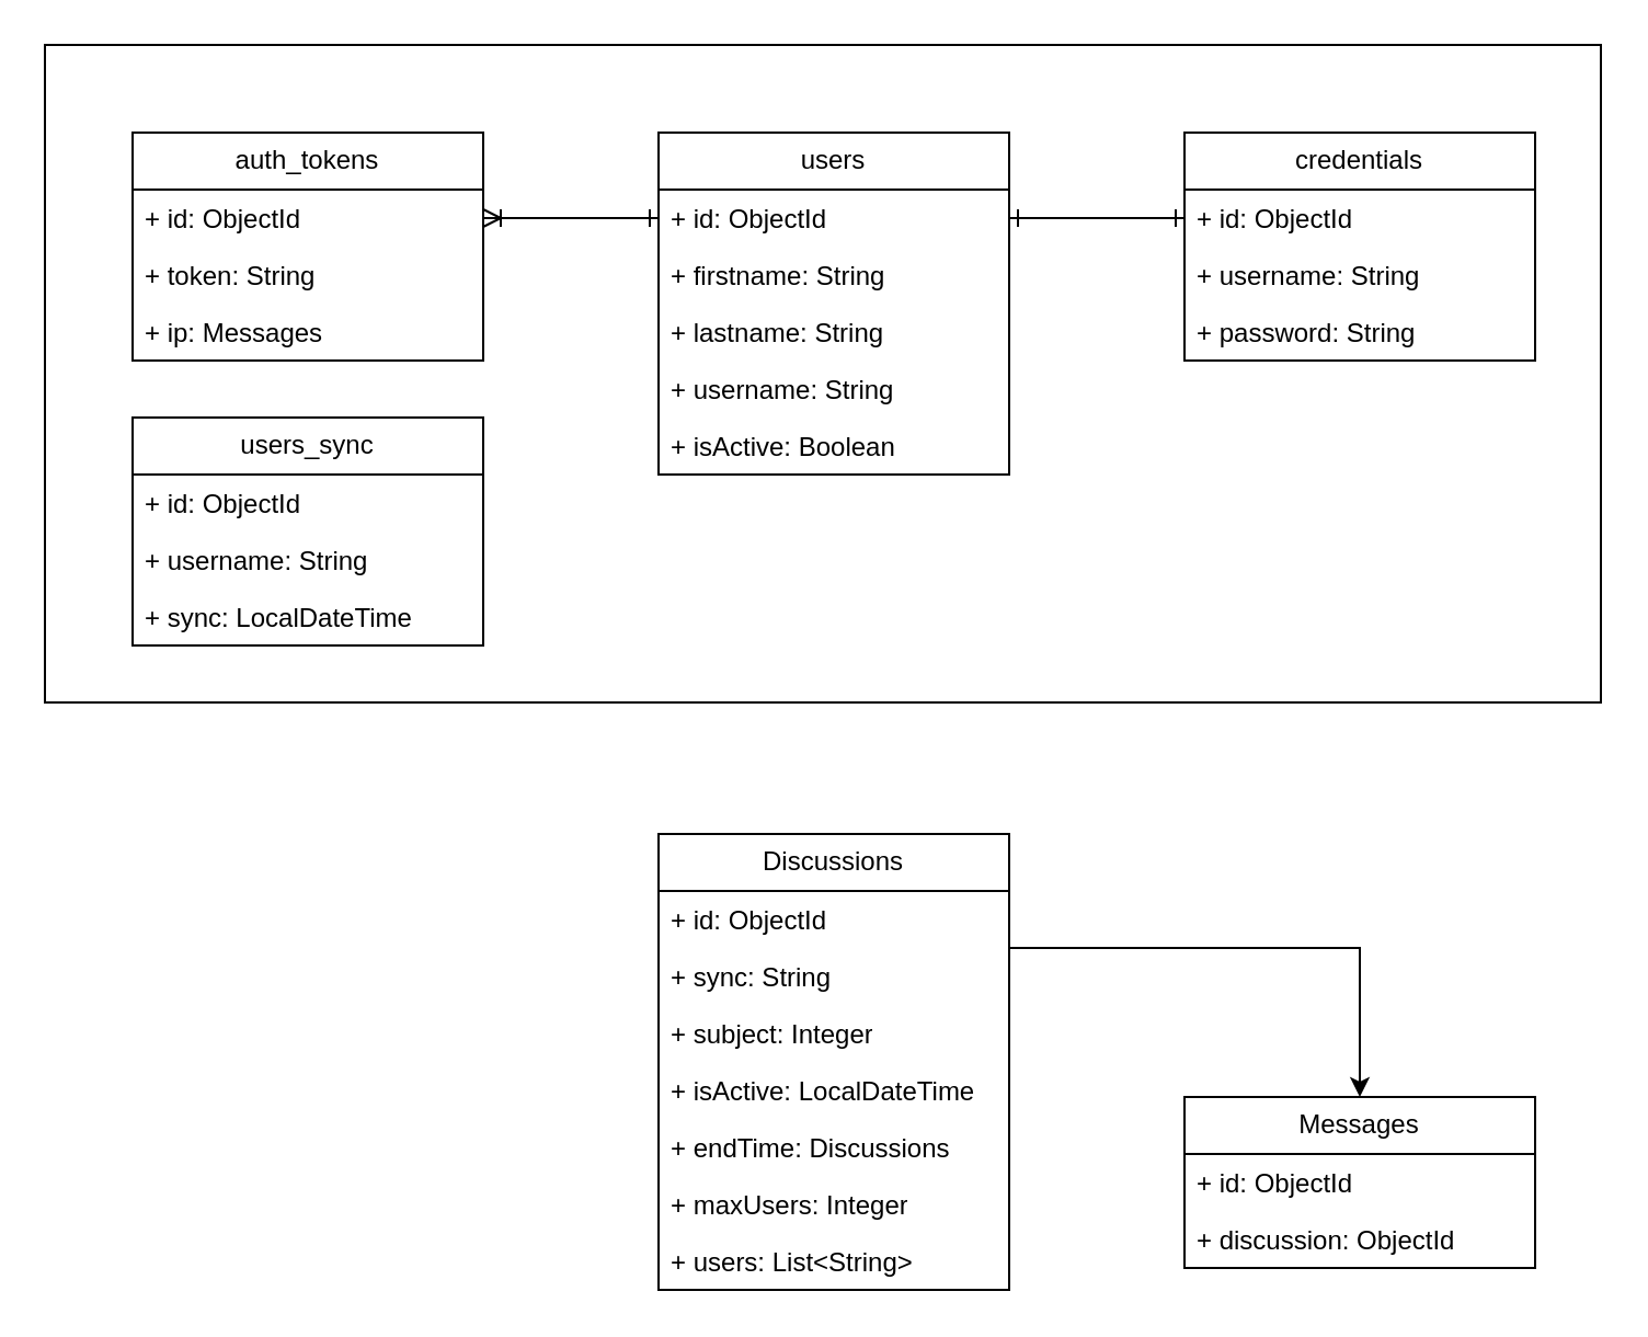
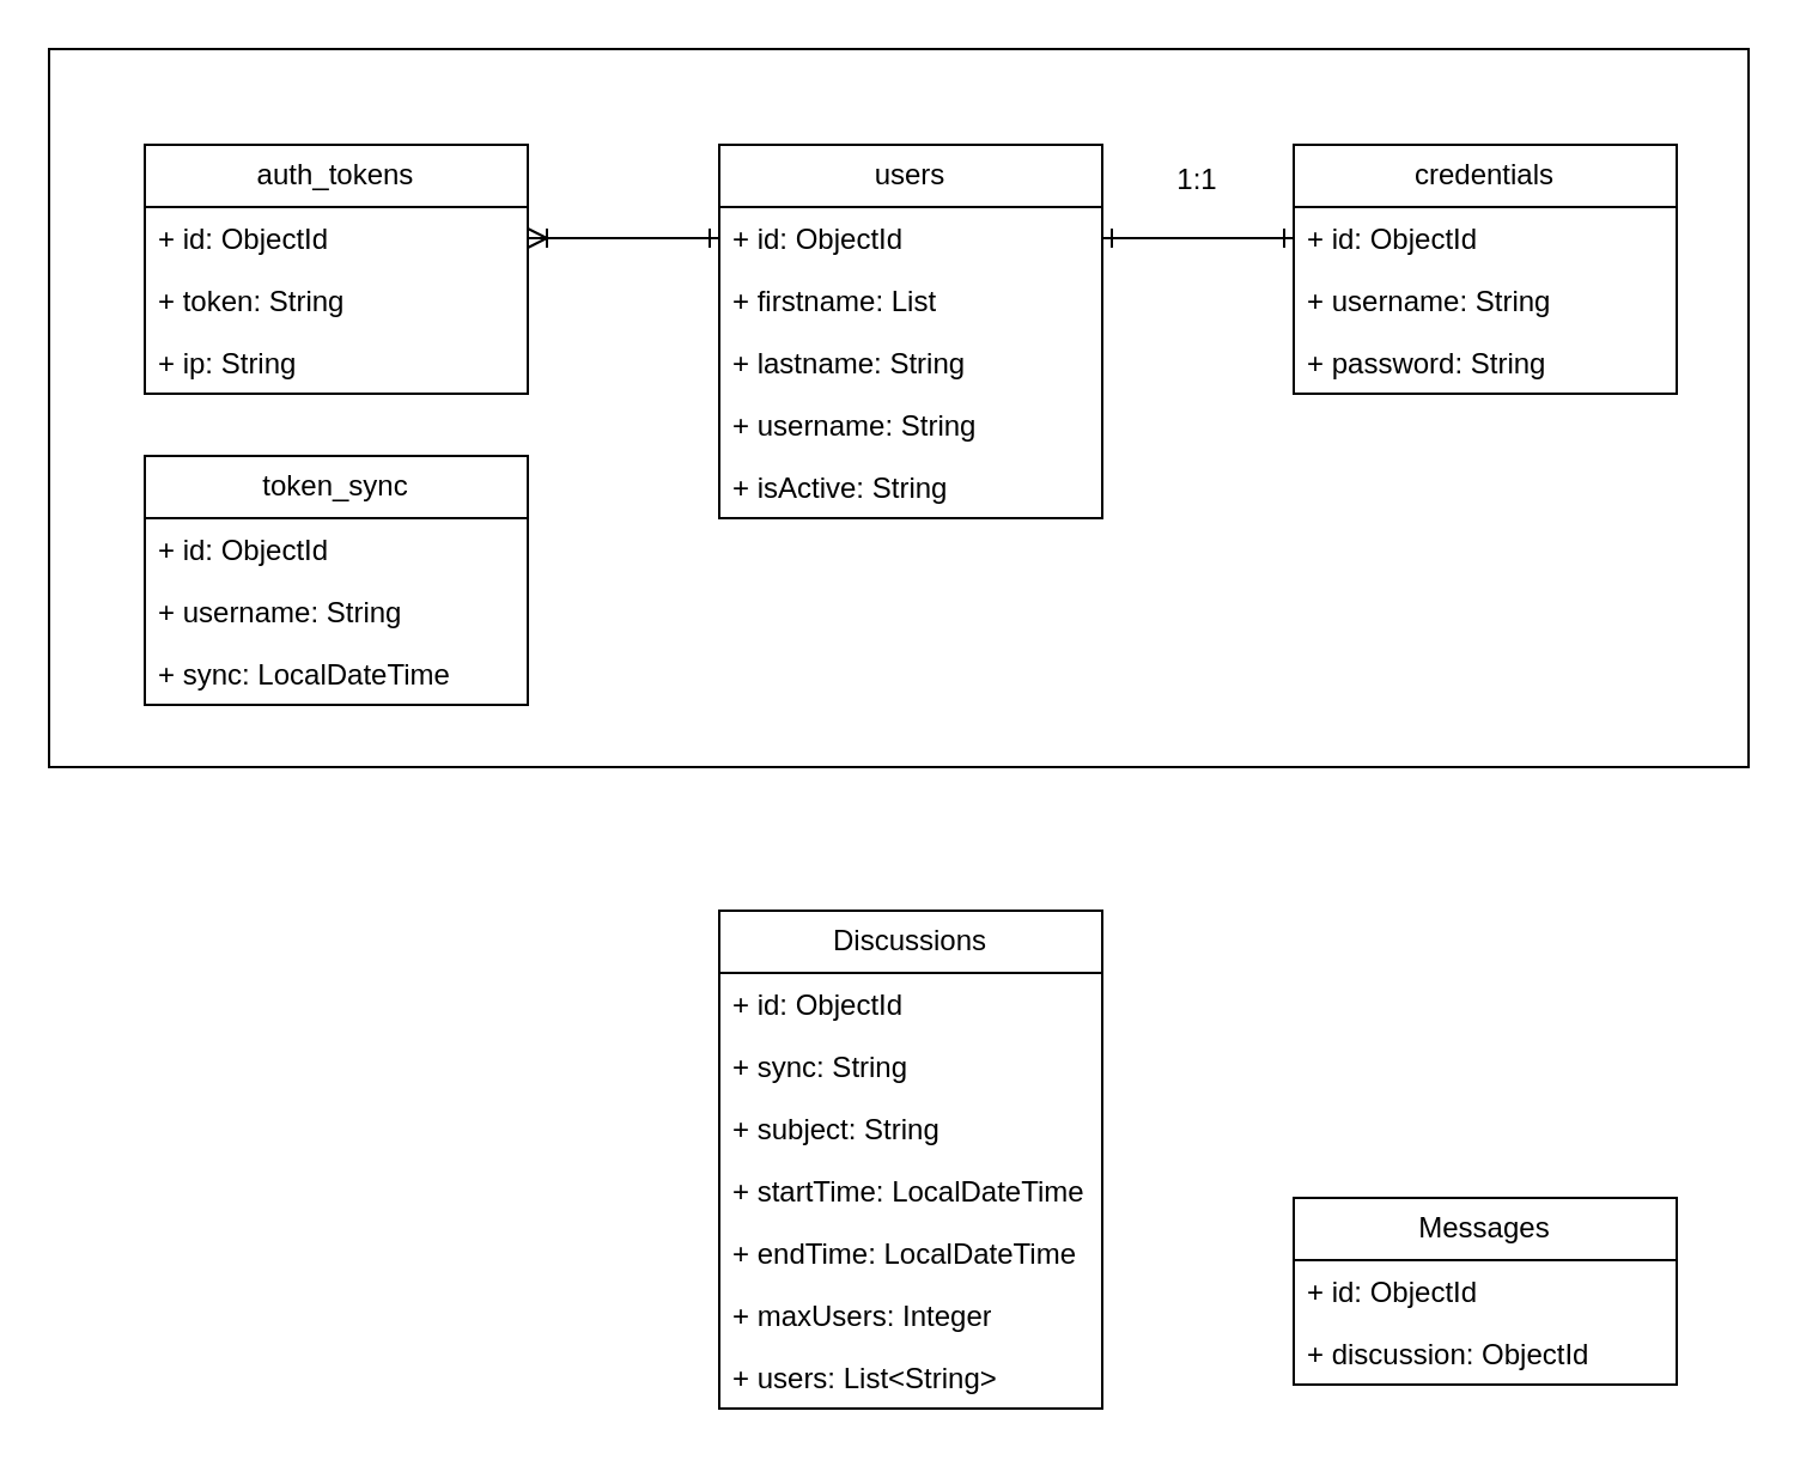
+ <mxCell id="35" value="1:1" style="text;html=1;align=center;verticalAlign=middle;whiteSpace=wrap;rounded=0;" vertex="1" parent="1"><mxGeometry x="470" y="60" width="60" height="30" as="geometry" /></mxCell>
- <mxCell id="5" value="+ firstname: String" style="text;strokeColor=none;fillColor=none;align=left;verticalAlign=top;spacingLeft=4;spacingRight=4;overflow=hidden;rotatable=0;points=[[0,0.5],[1,0.5]];portConstraint=eastwest;whiteSpace=wrap;html=1;" parent="3" vertex="1"><mxGeometry y="52" width="160" height="26" as="geometry" /></mxCell>
+ <mxCell id="5" value="+ firstname: List" style="text;strokeColor=none;fillColor=none;align=left;verticalAlign=top;spacingLeft=4;spacingRight=4;overflow=hidden;rotatable=0;points=[[0,0.5],[1,0.5]];portConstraint=eastwest;whiteSpace=wrap;html=1;" parent="3" vertex="1"><mxGeometry y="52" width="160" height="26" as="geometry" /></mxCell>
- <mxCell id="29" value="+ ip: Messages" style="text;strokeColor=none;fillColor=none;align=left;verticalAlign=top;spacingLeft=4;spacingRight=4;overflow=hidden;rotatable=0;points=[[0,0.5],[1,0.5]];portConstraint=eastwest;whiteSpace=wrap;html=1;" parent="26" vertex="1"><mxGeometry y="78" width="160" height="26" as="geometry" /></mxCell>
+ <mxCell id="29" value="+ ip: String" style="text;strokeColor=none;fillColor=none;align=left;verticalAlign=top;spacingLeft=4;spacingRight=4;overflow=hidden;rotatable=0;points=[[0,0.5],[1,0.5]];portConstraint=eastwest;whiteSpace=wrap;html=1;" parent="26" vertex="1"><mxGeometry y="78" width="160" height="26" as="geometry" /></mxCell>
- <mxCell id="31" value="users_sync" style="swimlane;fontStyle=0;childLayout=stackLayout;horizontal=1;startSize=26;fillColor=default;horizontalStack=0;resizeParent=1;resizeParentMax=0;resizeLast=0;collapsible=1;marginBottom=0;whiteSpace=wrap;html=1;" parent="1" vertex="1"><mxGeometry x="60" y="190" width="160" height="104" as="geometry" /></mxCell>
+ <mxCell id="31" value="token_sync" style="swimlane;fontStyle=0;childLayout=stackLayout;horizontal=1;startSize=26;fillColor=default;horizontalStack=0;resizeParent=1;resizeParentMax=0;resizeLast=0;collapsible=1;marginBottom=0;whiteSpace=wrap;html=1;" parent="1" vertex="1"><mxGeometry x="60" y="190" width="160" height="104" as="geometry" /></mxCell>
- <mxCell id="8" value="+ isActive: Boolean" style="text;strokeColor=none;fillColor=none;align=left;verticalAlign=top;spacingLeft=4;spacingRight=4;overflow=hidden;rotatable=0;points=[[0,0.5],[1,0.5]];portConstraint=eastwest;whiteSpace=wrap;html=1;" parent="3" vertex="1"><mxGeometry y="130" width="160" height="26" as="geometry" /></mxCell>
+ <mxCell id="8" value="+ isActive: String" style="text;strokeColor=none;fillColor=none;align=left;verticalAlign=top;spacingLeft=4;spacingRight=4;overflow=hidden;rotatable=0;points=[[0,0.5],[1,0.5]];portConstraint=eastwest;whiteSpace=wrap;html=1;" parent="3" vertex="1"><mxGeometry y="130" width="160" height="26" as="geometry" /></mxCell>
- <mxCell id="13" style="edgeStyle=orthogonalEdgeStyle;rounded=0;orthogonalLoop=1;jettySize=auto;html=1;exitX=1;exitY=0.25;exitDx=0;exitDy=0;entryX=0.5;entryY=0;entryDx=0;entryDy=0;" parent="1" source="14" target="22" edge="1"><mxGeometry relative="1" as="geometry" /></mxCell>
- <mxCell id="17" value="+ subject: Integer" style="text;strokeColor=none;fillColor=none;align=left;verticalAlign=top;spacingLeft=4;spacingRight=4;overflow=hidden;rotatable=0;points=[[0,0.5],[1,0.5]];portConstraint=eastwest;whiteSpace=wrap;html=1;" vertex="1" parent="14"><mxGeometry y="78" width="160" height="26" as="geometry" /></mxCell>
+ <mxCell id="17" value="+ subject: String" style="text;strokeColor=none;fillColor=none;align=left;verticalAlign=top;spacingLeft=4;spacingRight=4;overflow=hidden;rotatable=0;points=[[0,0.5],[1,0.5]];portConstraint=eastwest;whiteSpace=wrap;html=1;" vertex="1" parent="14"><mxGeometry y="78" width="160" height="26" as="geometry" /></mxCell>
- <mxCell id="18" value="+ isActive: LocalDateTime" style="text;strokeColor=none;fillColor=none;align=left;verticalAlign=top;spacingLeft=4;spacingRight=4;overflow=hidden;rotatable=0;points=[[0,0.5],[1,0.5]];portConstraint=eastwest;whiteSpace=wrap;html=1;" vertex="1" parent="14"><mxGeometry y="104" width="160" height="26" as="geometry" /></mxCell>
+ <mxCell id="18" value="+ startTime: LocalDateTime" style="text;strokeColor=none;fillColor=none;align=left;verticalAlign=top;spacingLeft=4;spacingRight=4;overflow=hidden;rotatable=0;points=[[0,0.5],[1,0.5]];portConstraint=eastwest;whiteSpace=wrap;html=1;" vertex="1" parent="14"><mxGeometry y="104" width="160" height="26" as="geometry" /></mxCell>
- <mxCell id="19" value="+ endTime: Discussions" style="text;strokeColor=none;fillColor=none;align=left;verticalAlign=top;spacingLeft=4;spacingRight=4;overflow=hidden;rotatable=0;points=[[0,0.5],[1,0.5]];portConstraint=eastwest;whiteSpace=wrap;html=1;" vertex="1" parent="14"><mxGeometry y="130" width="160" height="26" as="geometry" /></mxCell>
+ <mxCell id="19" value="+ endTime: LocalDateTime" style="text;strokeColor=none;fillColor=none;align=left;verticalAlign=top;spacingLeft=4;spacingRight=4;overflow=hidden;rotatable=0;points=[[0,0.5],[1,0.5]];portConstraint=eastwest;whiteSpace=wrap;html=1;" vertex="1" parent="14"><mxGeometry y="130" width="160" height="26" as="geometry" /></mxCell>
